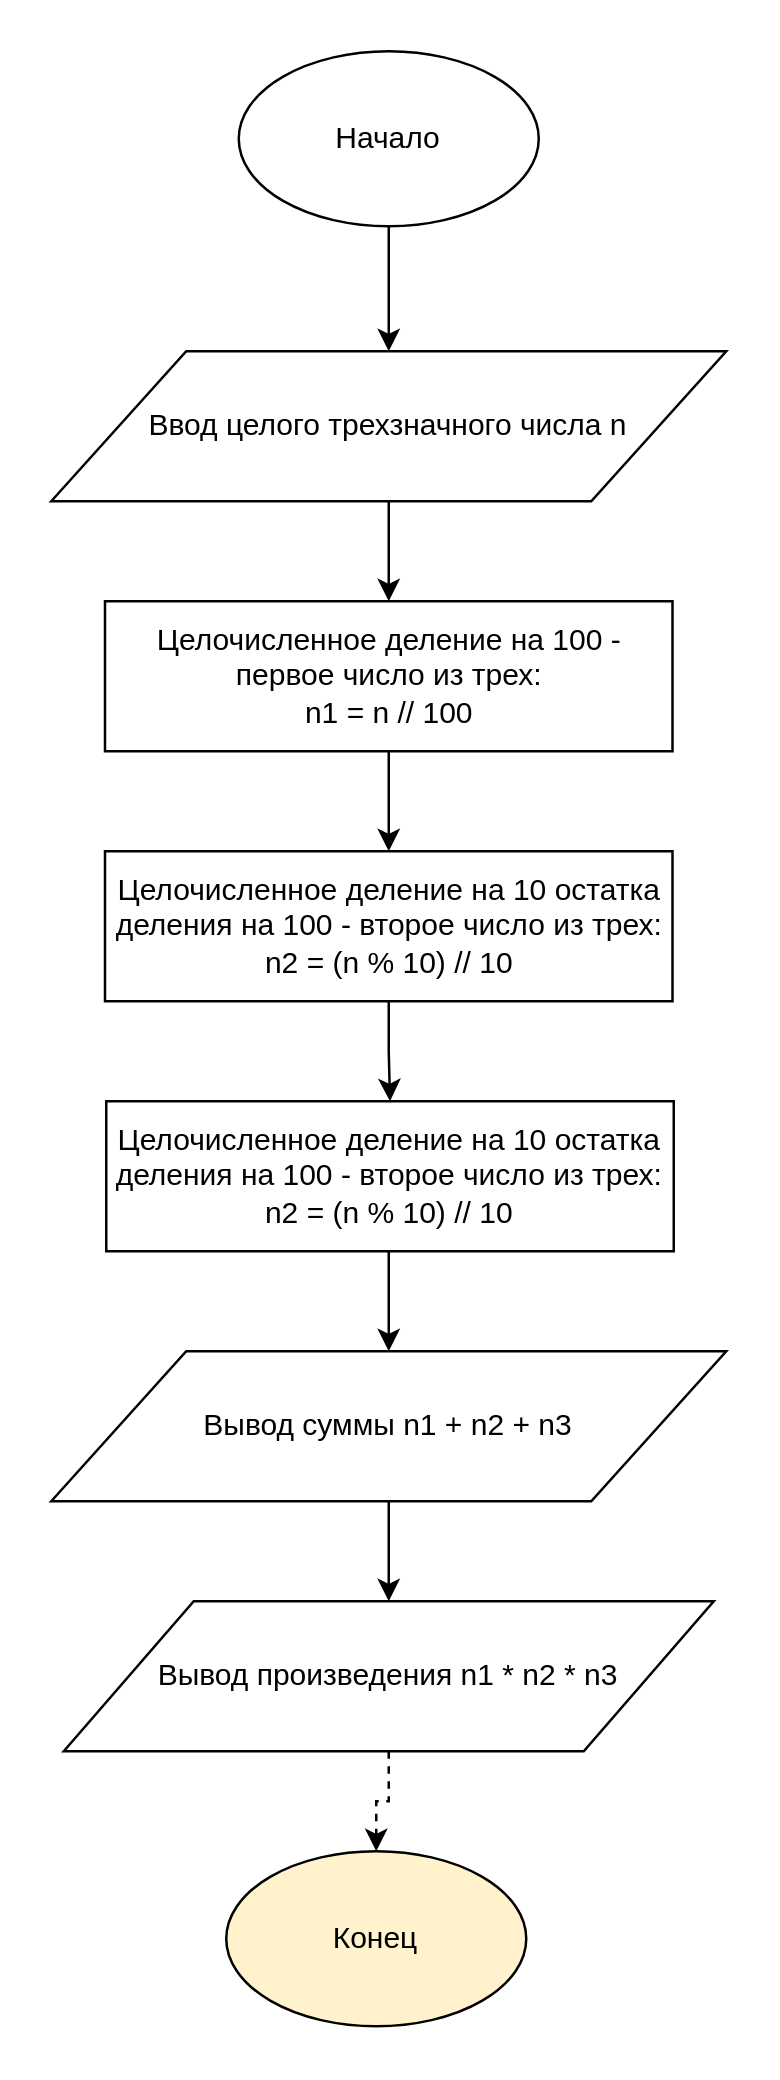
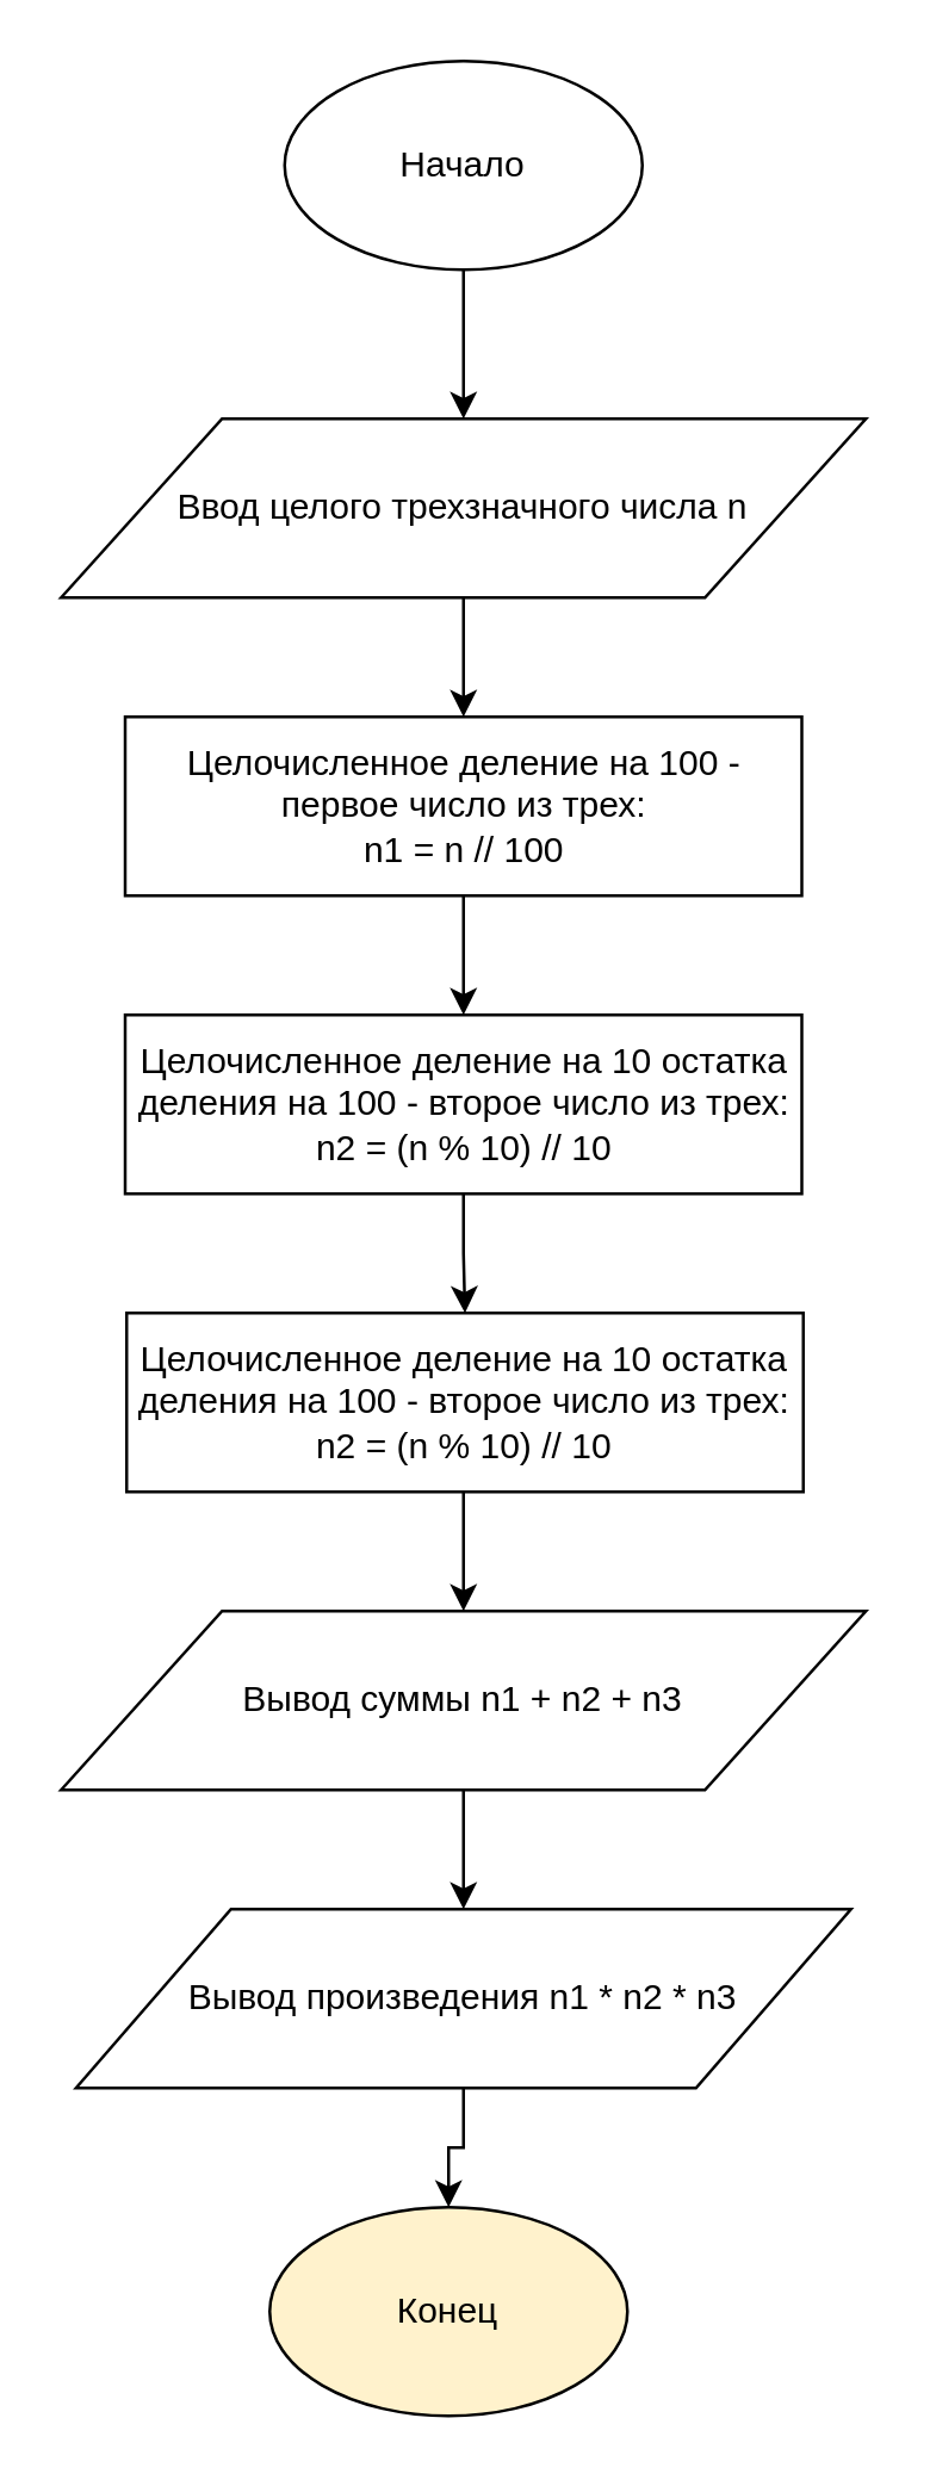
- <mxCell id="14" value="" style="edgeStyle=orthogonalEdgeStyle;rounded=0;orthogonalLoop=1;jettySize=auto;html=1;dashed=1;" edge="1" parent="1" source="15" target="16"><mxGeometry relative="1" as="geometry" /></mxCell>
+ <mxCell id="14" value="" style="edgeStyle=orthogonalEdgeStyle;rounded=0;orthogonalLoop=1;jettySize=auto;html=1;" edge="1" parent="1" source="15" target="16"><mxGeometry relative="1" as="geometry" /></mxCell>
